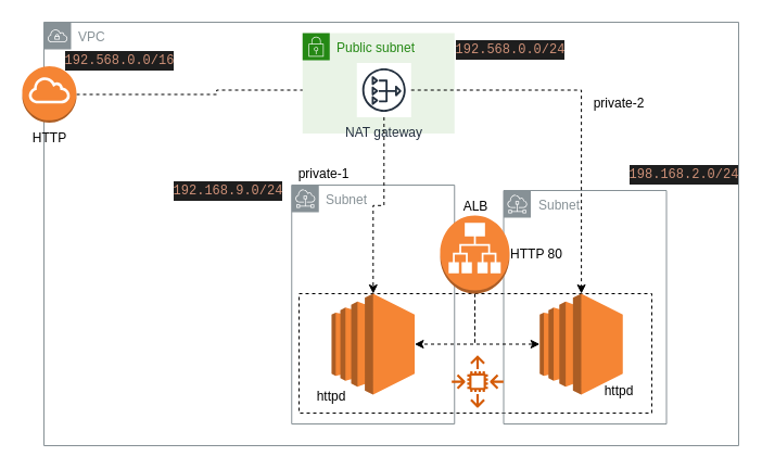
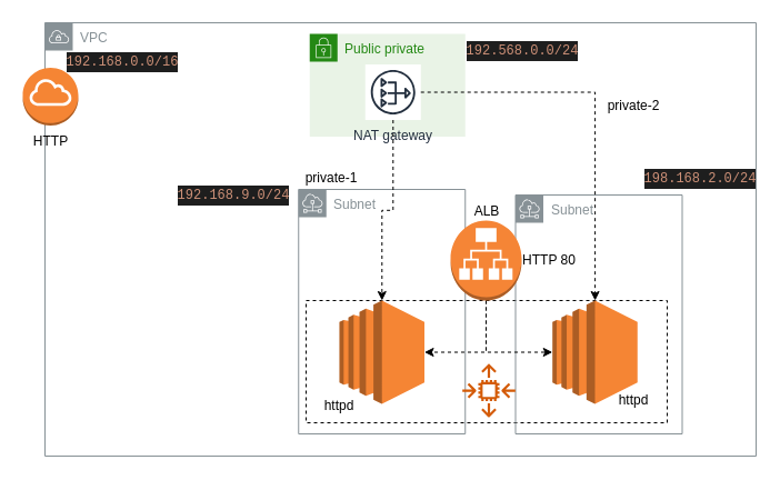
- <mxCell id="11" value="Public subnet" style="points=[[0,0],[0.25,0],[0.5,0],[0.75,0],[1,0],[1,0.25],[1,0.5],[1,0.75],[1,1],[0.75,1],[0.5,1],[0.25,1],[0,1],[0,0.75],[0,0.5],[0,0.25]];outlineConnect=0;gradientColor=none;html=1;whiteSpace=wrap;fontSize=12;fontStyle=0;container=1;pointerEvents=0;collapsible=0;recursiveResize=0;shape=mxgraph.aws4.group;grIcon=mxgraph.aws4.group_security_group;grStroke=0;strokeColor=#248814;fillColor=#E9F3E6;verticalAlign=top;align=left;spacingLeft=30;fontColor=#248814;dashed=0;" vertex="1" parent="1"><mxGeometry x="278.25" y="30" width="140" height="92.5" as="geometry" /></mxCell>
+ <mxCell id="11" value="Public private" style="points=[[0,0],[0.25,0],[0.5,0],[0.75,0],[1,0],[1,0.25],[1,0.5],[1,0.75],[1,1],[0.75,1],[0.5,1],[0.25,1],[0,1],[0,0.75],[0,0.5],[0,0.25]];outlineConnect=0;gradientColor=none;html=1;whiteSpace=wrap;fontSize=12;fontStyle=0;container=1;pointerEvents=0;collapsible=0;recursiveResize=0;shape=mxgraph.aws4.group;grIcon=mxgraph.aws4.group_security_group;grStroke=0;strokeColor=#248814;fillColor=#E9F3E6;verticalAlign=top;align=left;spacingLeft=30;fontColor=#248814;dashed=0;" vertex="1" parent="1"><mxGeometry x="278.25" y="30" width="140" height="92.5" as="geometry" /></mxCell>
- <mxCell id="24" value="&lt;div style=&quot;color: rgb(212 , 212 , 212) ; background-color: rgb(30 , 30 , 30) ; font-family: &amp;#34;menlo&amp;#34; , &amp;#34;monaco&amp;#34; , &amp;#34;courier new&amp;#34; , monospace ; line-height: 18px&quot;&gt;&lt;span style=&quot;color: #ce9178&quot;&gt;192.568.0.0/16&lt;/span&gt;&lt;/div&gt;" style="text;html=1;strokeColor=none;fillColor=none;align=center;verticalAlign=middle;whiteSpace=wrap;rounded=0;dashed=1;" vertex="1" parent="1"><mxGeometry x="80" y="40" width="60" height="30" as="geometry" /></mxCell>
+ <mxCell id="24" value="&lt;div style=&quot;color: rgb(212 , 212 , 212) ; background-color: rgb(30 , 30 , 30) ; font-family: &amp;#34;menlo&amp;#34; , &amp;#34;monaco&amp;#34; , &amp;#34;courier new&amp;#34; , monospace ; line-height: 18px&quot;&gt;&lt;span style=&quot;color: #ce9178&quot;&gt;192.168.0.0/16&lt;/span&gt;&lt;/div&gt;" style="text;html=1;strokeColor=none;fillColor=none;align=center;verticalAlign=middle;whiteSpace=wrap;rounded=0;dashed=1;" vertex="1" parent="1"><mxGeometry x="80" y="40" width="60" height="30" as="geometry" /></mxCell>
- <mxCell id="8" style="edgeStyle=orthogonalEdgeStyle;rounded=0;orthogonalLoop=1;jettySize=auto;html=1;exitX=1;exitY=0.5;exitDx=0;exitDy=0;exitPerimeter=0;dashed=1;" edge="1" parent="1" source="9" target="12"><mxGeometry relative="1" as="geometry" /></mxCell>
